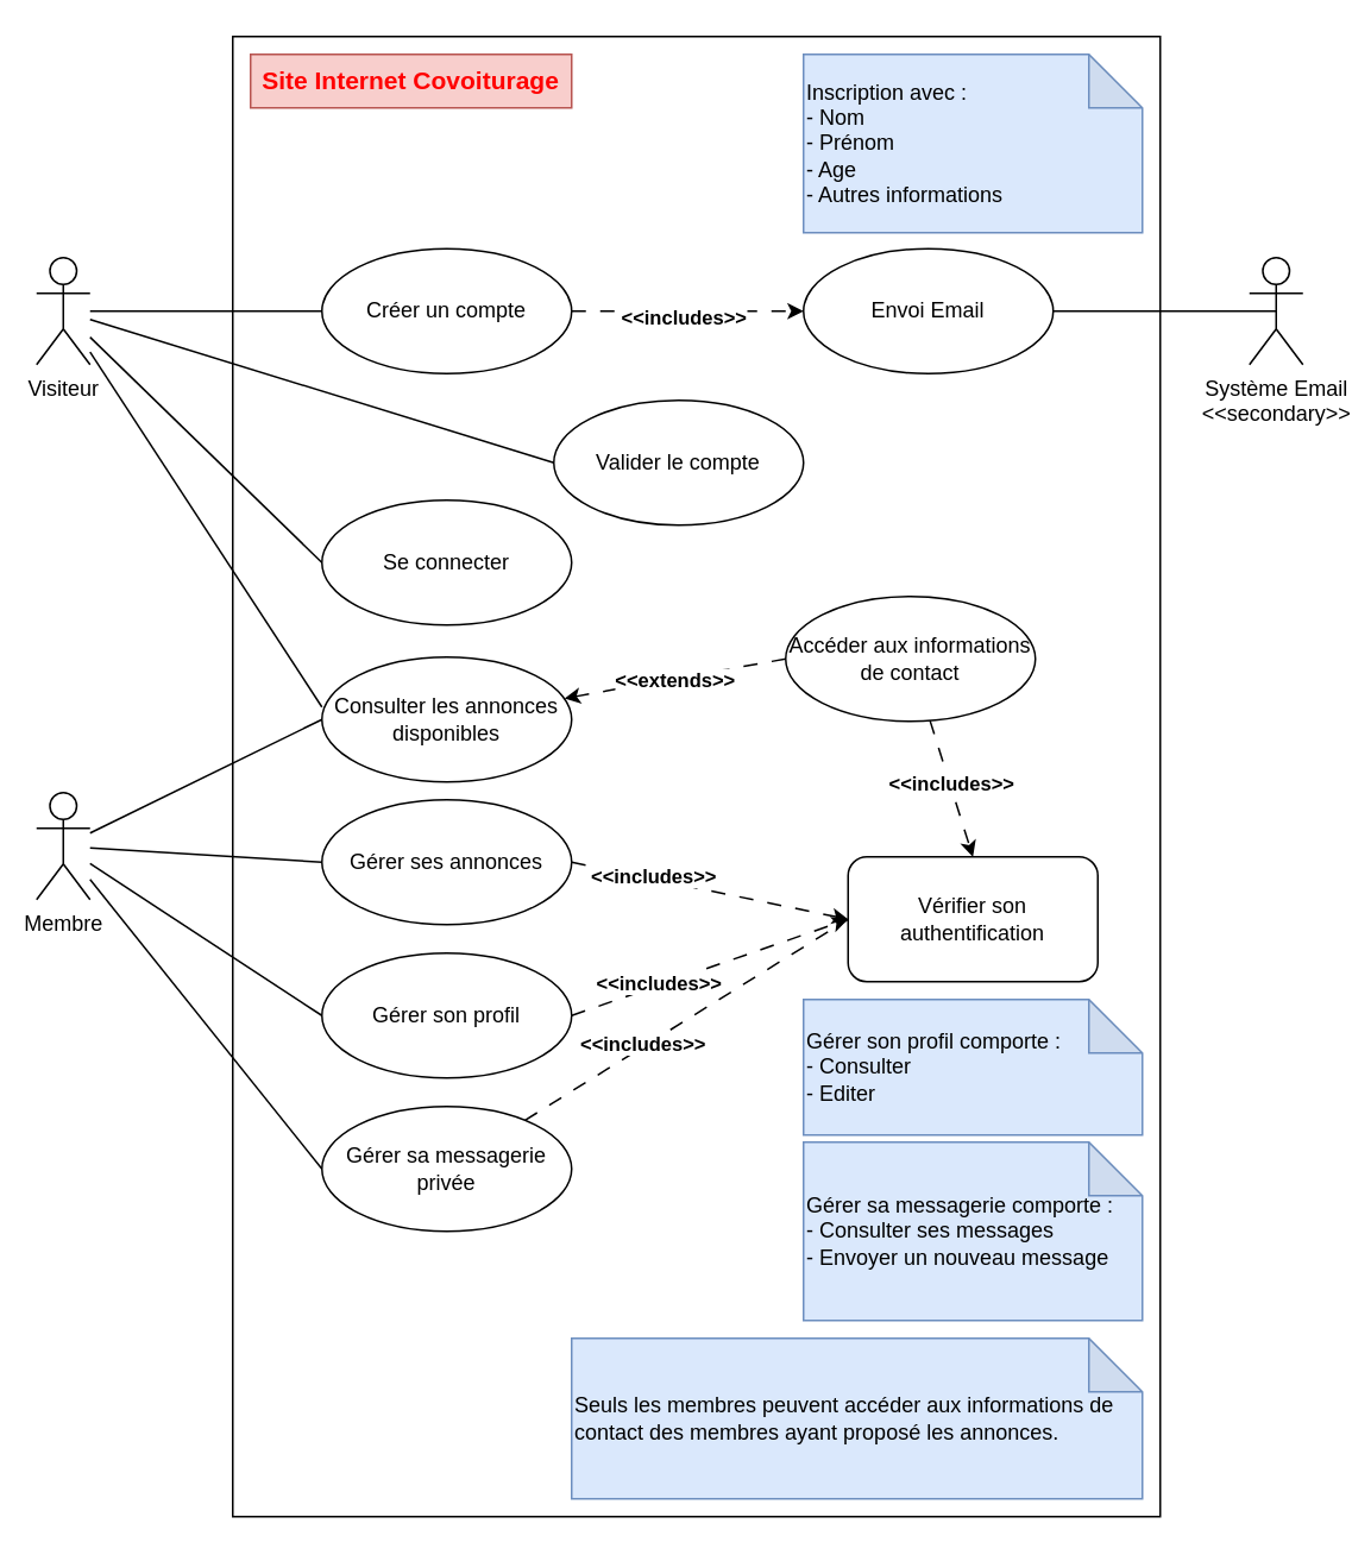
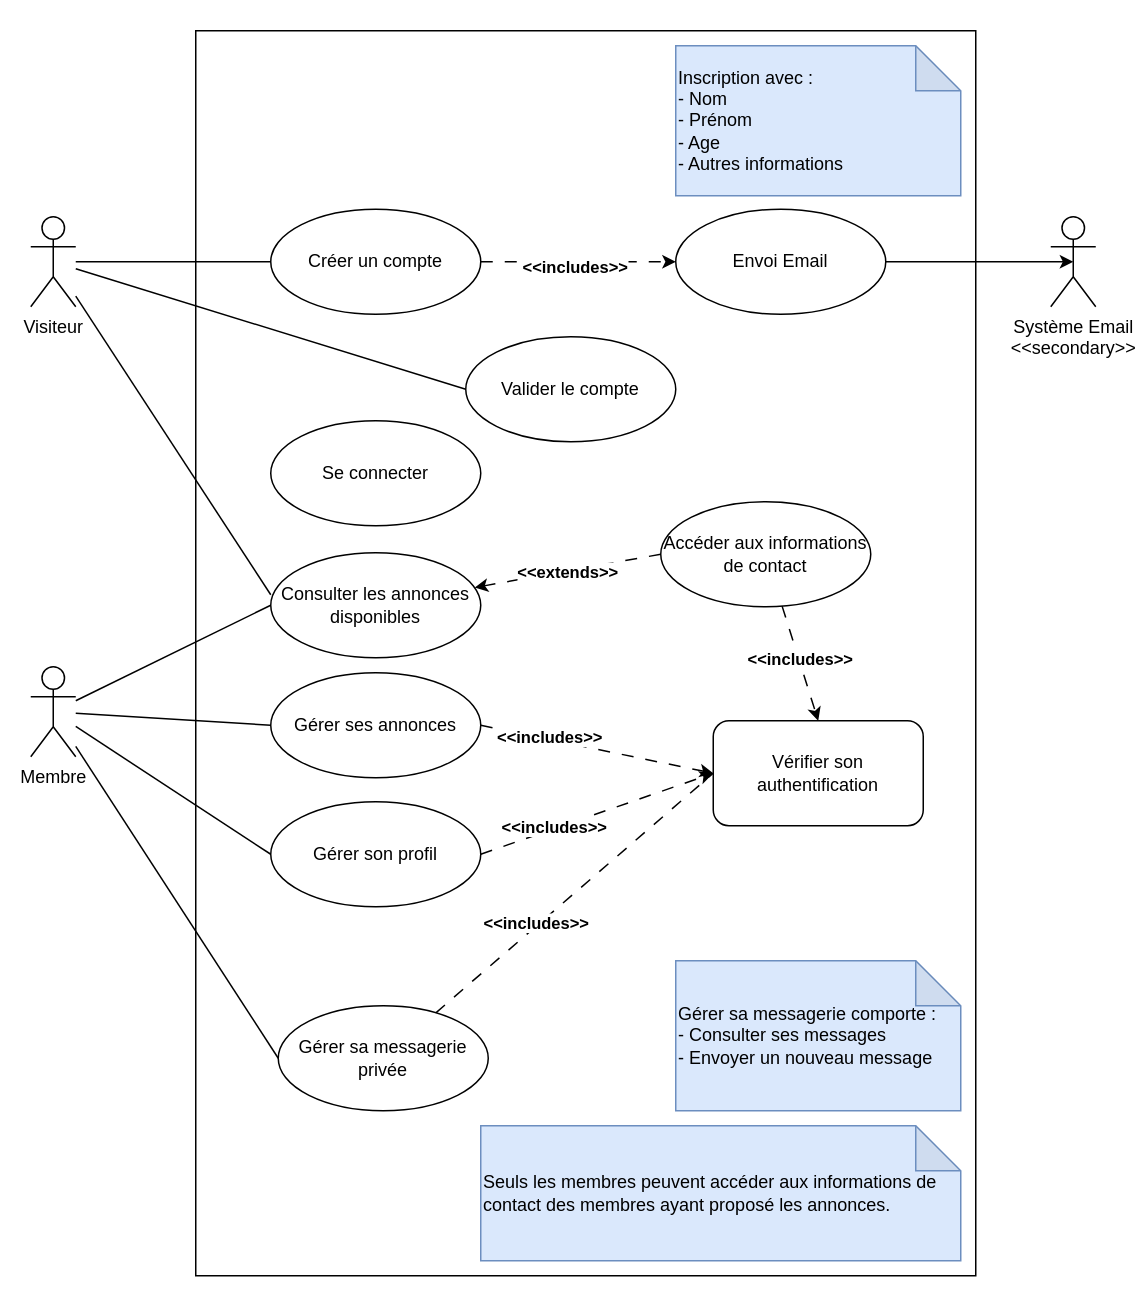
- <mxCell id="3" value="&lt;b&gt;&lt;font style=&quot;font-size: 14px; color: light-dark(rgb(255, 0, 0), rgb(237, 237, 237));&quot;&gt;Site Internet Covoiturage&lt;/font&gt;&lt;/b&gt;" style="text;html=1;align=center;verticalAlign=middle;whiteSpace=wrap;rounded=0;fillColor=#f8cecc;strokeColor=#b85450;" parent="1" vertex="1"><mxGeometry x="140" y="30" width="180" height="30" as="geometry" /></mxCell>
- <mxCell id="30" style="rounded=0;orthogonalLoop=1;jettySize=auto;html=1;entryX=0.5;entryY=0.5;entryDx=0;entryDy=0;entryPerimeter=0;endArrow=none;startFill=0;" parent="1" source="11" target="12" edge="1"><mxGeometry relative="1" as="geometry" /></mxCell>
+ <mxCell id="30" style="rounded=0;orthogonalLoop=1;jettySize=auto;html=1;entryX=0.5;entryY=0.5;entryDx=0;entryDy=0;entryPerimeter=0;endArrow=classic;startFill=0;" parent="1" source="11" target="12" edge="1"><mxGeometry relative="1" as="geometry" /></mxCell>
- <mxCell id="6" style="rounded=0;orthogonalLoop=1;jettySize=auto;html=1;entryX=0;entryY=0.5;entryDx=0;entryDy=0;endArrow=none;startFill=0;" edge="1" parent="1" source="7" target="32"><mxGeometry relative="1" as="geometry" /></mxCell>
- <mxCell id="36" value="Gérer son profil comporte :&lt;div&gt;- Consulter&lt;/div&gt;&lt;div&gt;- Editer&lt;/div&gt;" style="shape=note;whiteSpace=wrap;html=1;backgroundOutline=1;darkOpacity=0.05;fillColor=#dae8fc;strokeColor=#6c8ebf;align=left;" parent="1" vertex="1"><mxGeometry x="450" y="560" width="190" height="76" as="geometry" /></mxCell>
- <mxCell id="29" value="Gérer sa messagerie privée" style="ellipse;whiteSpace=wrap;html=1;" parent="1" vertex="1"><mxGeometry x="180" y="620" width="140" height="70" as="geometry" /></mxCell>
+ <mxCell id="29" value="Gérer sa messagerie privée" style="ellipse;whiteSpace=wrap;html=1;" parent="1" vertex="1"><mxGeometry x="185" y="670" width="140" height="70" as="geometry" /></mxCell>
